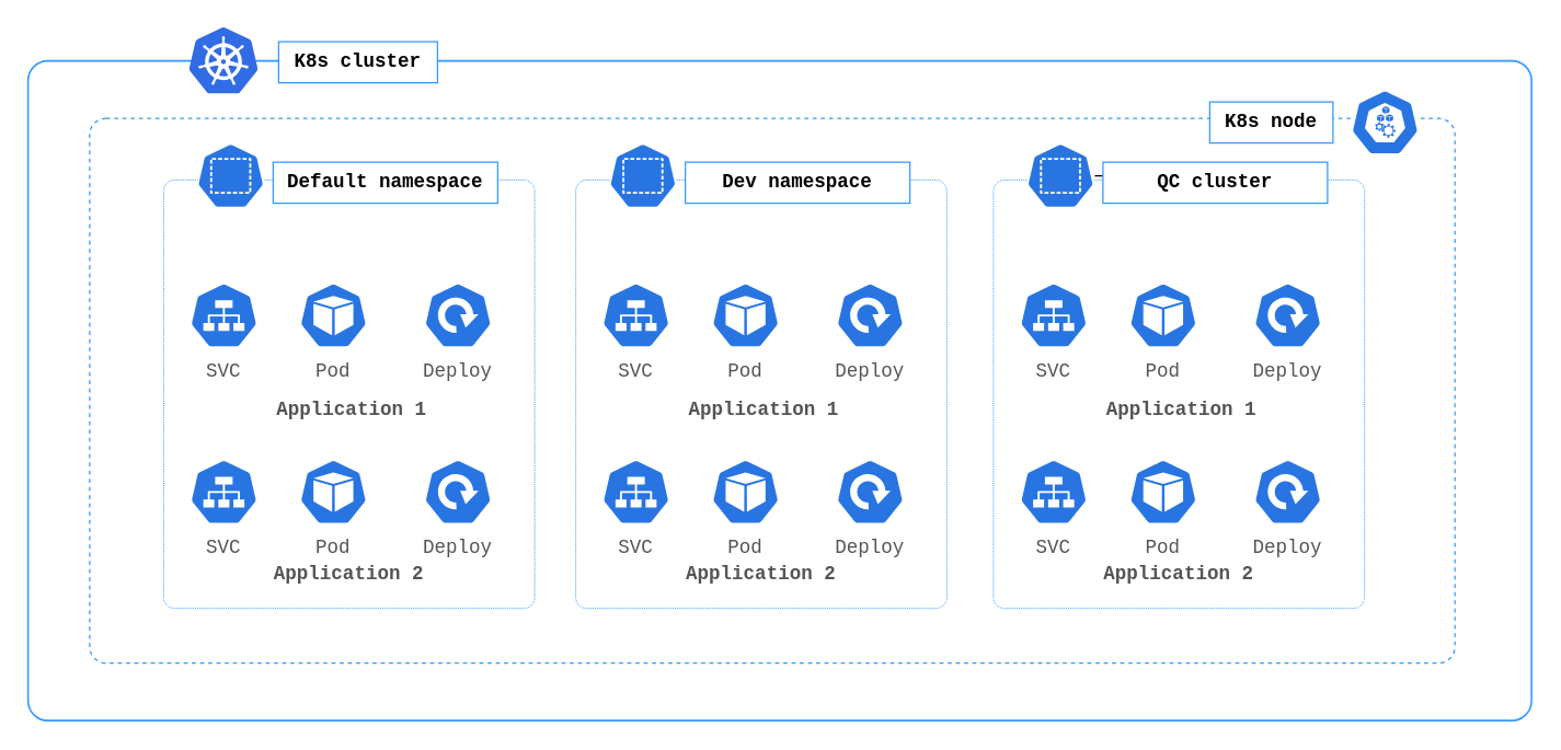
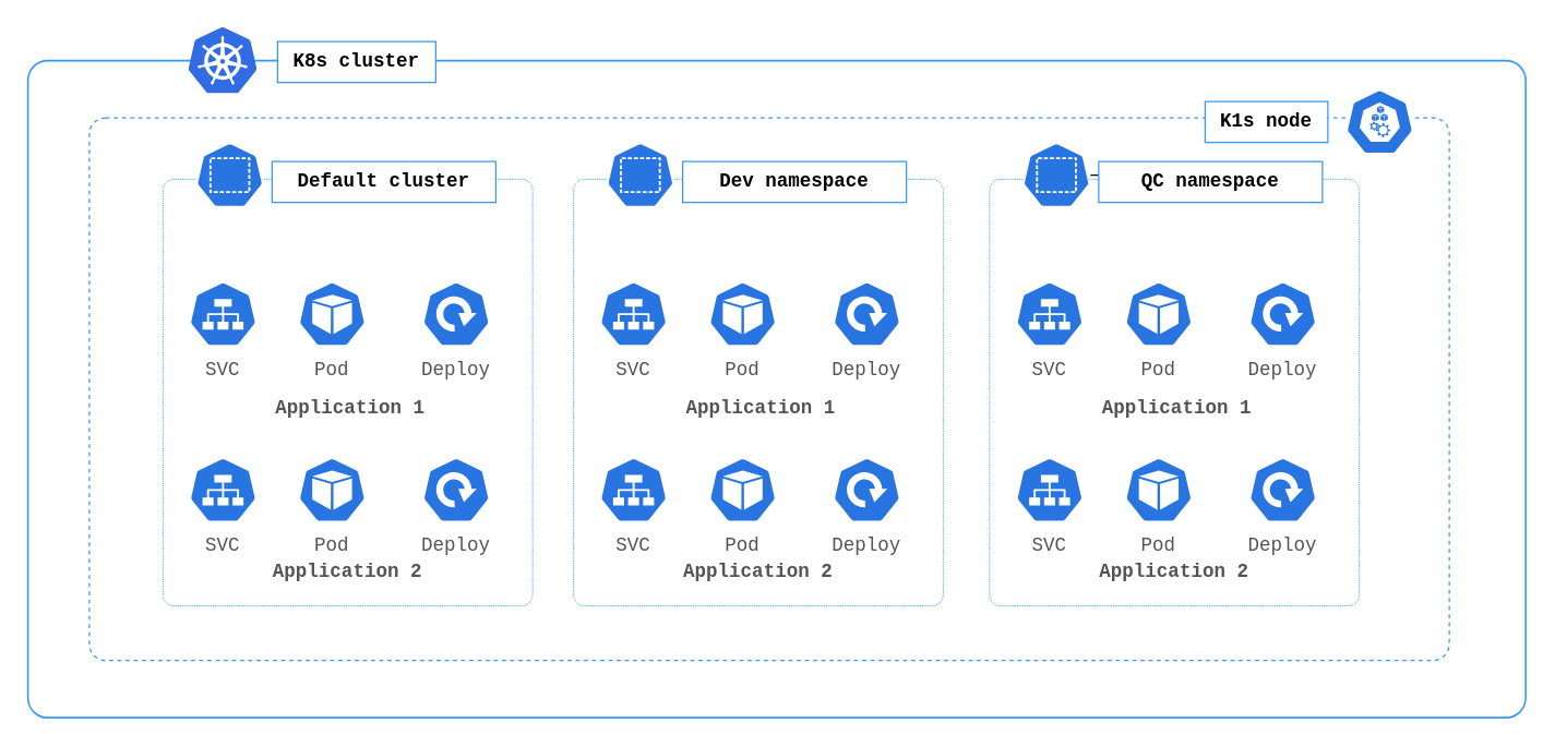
- <mxCell id="7" value="&lt;font face=&quot;Courier New&quot; style=&quot;font-size: 14px&quot;&gt;&lt;b&gt;K8s node&lt;/b&gt;&lt;/font&gt;" style="text;html=1;align=center;verticalAlign=middle;whiteSpace=wrap;rounded=0;fillColor=#FFFFFF;strokeColor=#3399FF;" vertex="1" parent="1"><mxGeometry x="883" y="74" width="90" height="30" as="geometry" /></mxCell>
+ <mxCell id="7" value="&lt;font face=&quot;Courier New&quot; style=&quot;font-size: 14px&quot;&gt;&lt;b&gt;K1s node&lt;/b&gt;&lt;/font&gt;" style="text;html=1;align=center;verticalAlign=middle;whiteSpace=wrap;rounded=0;fillColor=#FFFFFF;strokeColor=#3399FF;" vertex="1" parent="1"><mxGeometry x="883" y="74" width="90" height="30" as="geometry" /></mxCell>
- <mxCell id="16" value="&lt;font face=&quot;Courier New&quot;&gt;&lt;span style=&quot;font-size: 14px&quot;&gt;&lt;b&gt;Default namespace&lt;/b&gt;&lt;/span&gt;&lt;/font&gt;" style="text;html=1;align=center;verticalAlign=middle;whiteSpace=wrap;rounded=0;fillColor=#FFFFFF;strokeColor=#3399FF;" vertex="1" parent="1"><mxGeometry x="199" y="118" width="164" height="30" as="geometry" /></mxCell>
+ <mxCell id="16" value="&lt;font face=&quot;Courier New&quot;&gt;&lt;span style=&quot;font-size: 14px&quot;&gt;&lt;b&gt;Default cluster&lt;/b&gt;&lt;/span&gt;&lt;/font&gt;" style="text;html=1;align=center;verticalAlign=middle;whiteSpace=wrap;rounded=0;fillColor=#FFFFFF;strokeColor=#3399FF;" vertex="1" parent="1"><mxGeometry x="199" y="118" width="164" height="30" as="geometry" /></mxCell>
- <mxCell id="60" value="&lt;font face=&quot;Courier New&quot;&gt;&lt;span style=&quot;font-size: 14px&quot;&gt;&lt;b&gt;QC cluster&lt;/b&gt;&lt;/span&gt;&lt;/font&gt;" style="text;html=1;align=center;verticalAlign=middle;whiteSpace=wrap;rounded=0;fillColor=#FFFFFF;strokeColor=#3399FF;" vertex="1" parent="1"><mxGeometry x="805" y="118" width="164" height="30" as="geometry" /></mxCell>
+ <mxCell id="60" value="&lt;font face=&quot;Courier New&quot;&gt;&lt;span style=&quot;font-size: 14px&quot;&gt;&lt;b&gt;QC namespace&lt;/b&gt;&lt;/span&gt;&lt;/font&gt;" style="text;html=1;align=center;verticalAlign=middle;whiteSpace=wrap;rounded=0;fillColor=#FFFFFF;strokeColor=#3399FF;" vertex="1" parent="1"><mxGeometry x="805" y="118" width="164" height="30" as="geometry" /></mxCell>
